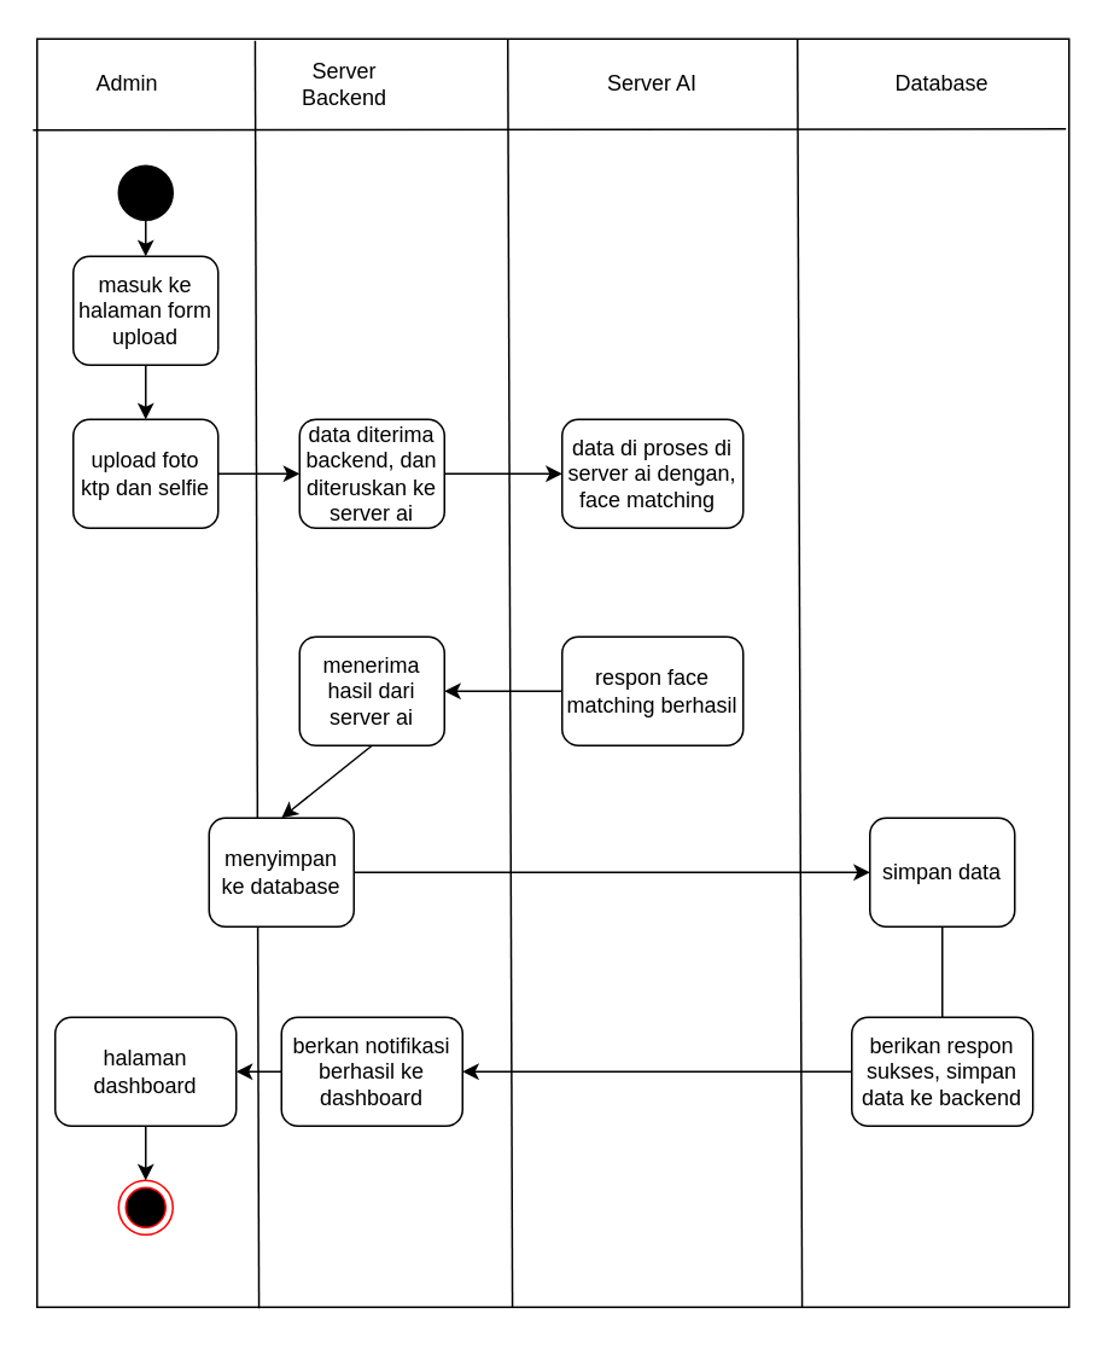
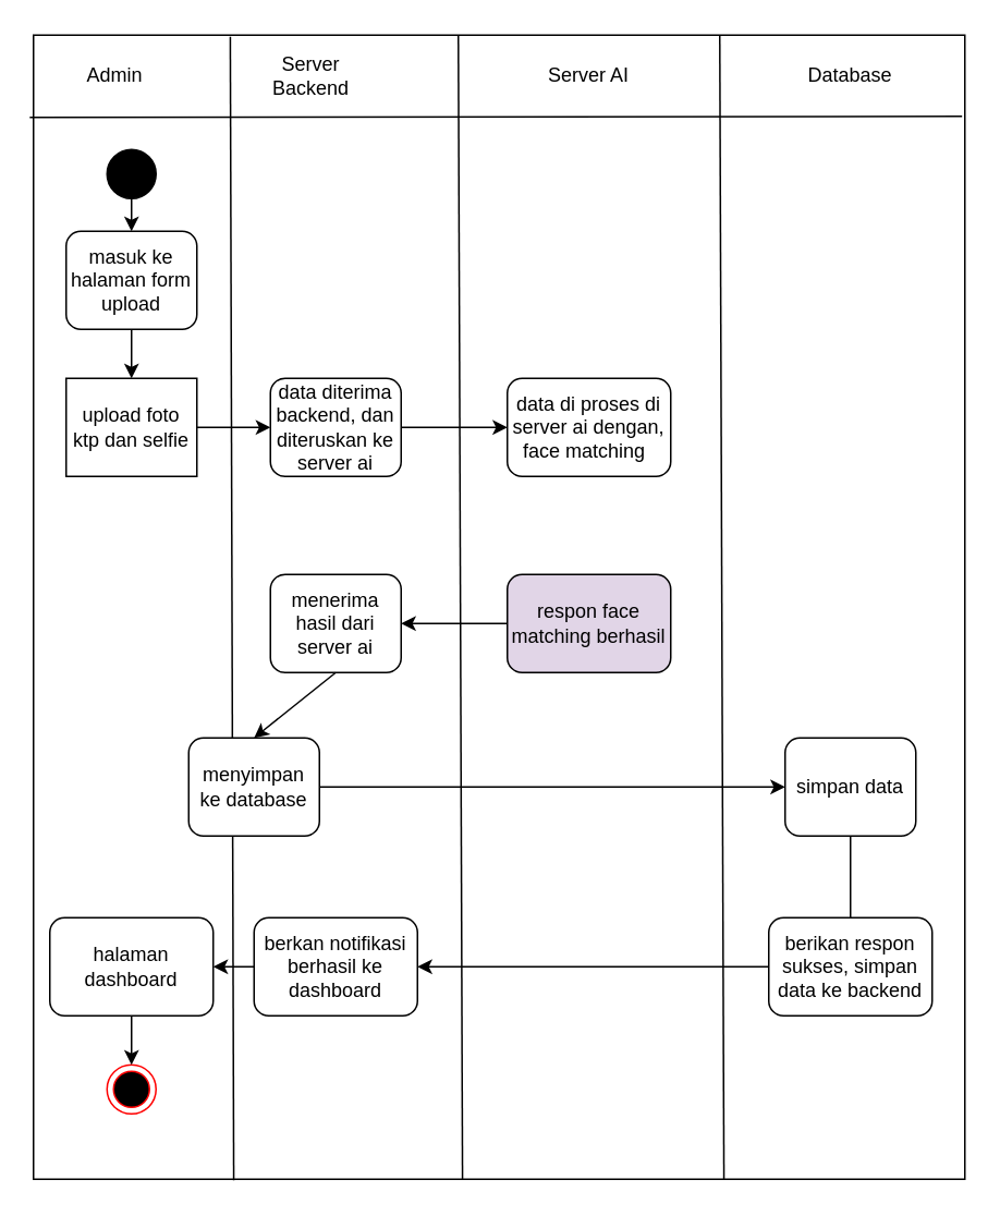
- <mxCell id="9" value="upload foto ktp dan selfie" style="rounded=1;whiteSpace=wrap;html=1;" vertex="1" parent="1"><mxGeometry x="40" y="231" width="80" height="60" as="geometry" /></mxCell>
+ <mxCell id="9" value="upload foto ktp dan selfie" style="whiteSpace=wrap;html=1;rounded=0;" vertex="1" parent="1"><mxGeometry x="40" y="231" width="80" height="60" as="geometry" /></mxCell>
- <mxCell id="12" value="respon face matching berhasil" style="rounded=1;whiteSpace=wrap;html=1;" vertex="1" parent="1"><mxGeometry x="310" y="351" width="100" height="60" as="geometry" /></mxCell>
+ <mxCell id="12" value="respon face matching berhasil" style="rounded=1;whiteSpace=wrap;html=1;fillColor=#e1d5e7;" vertex="1" parent="1"><mxGeometry x="310" y="351" width="100" height="60" as="geometry" /></mxCell>
